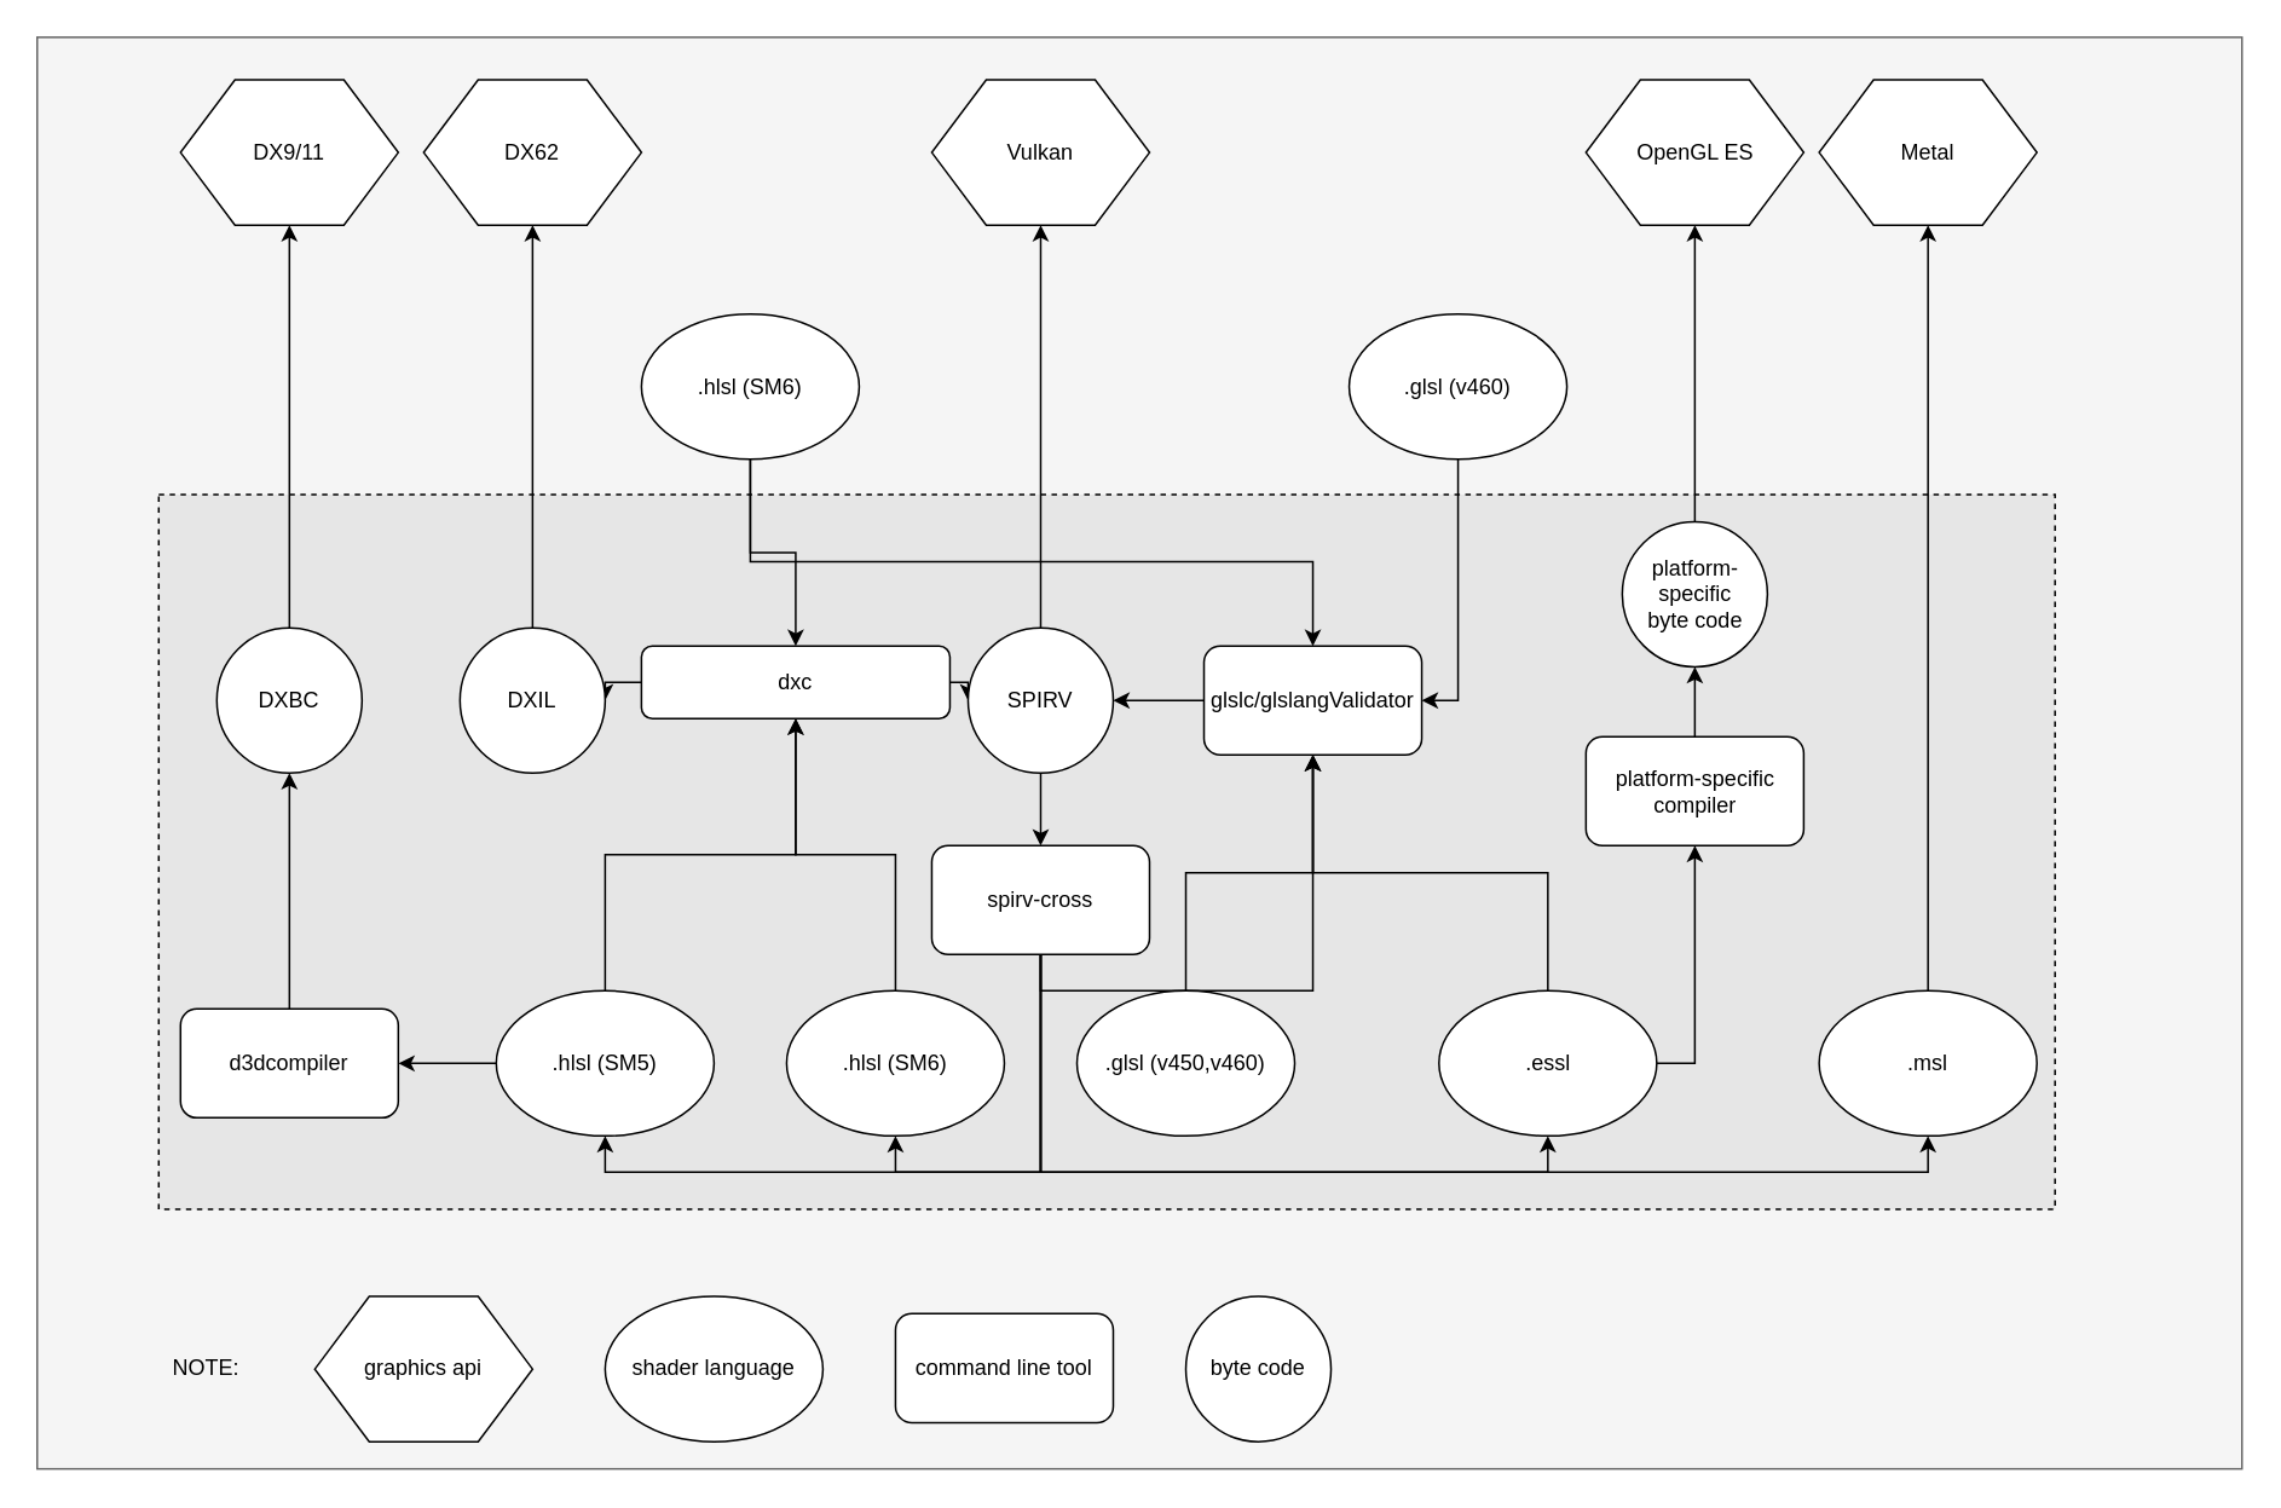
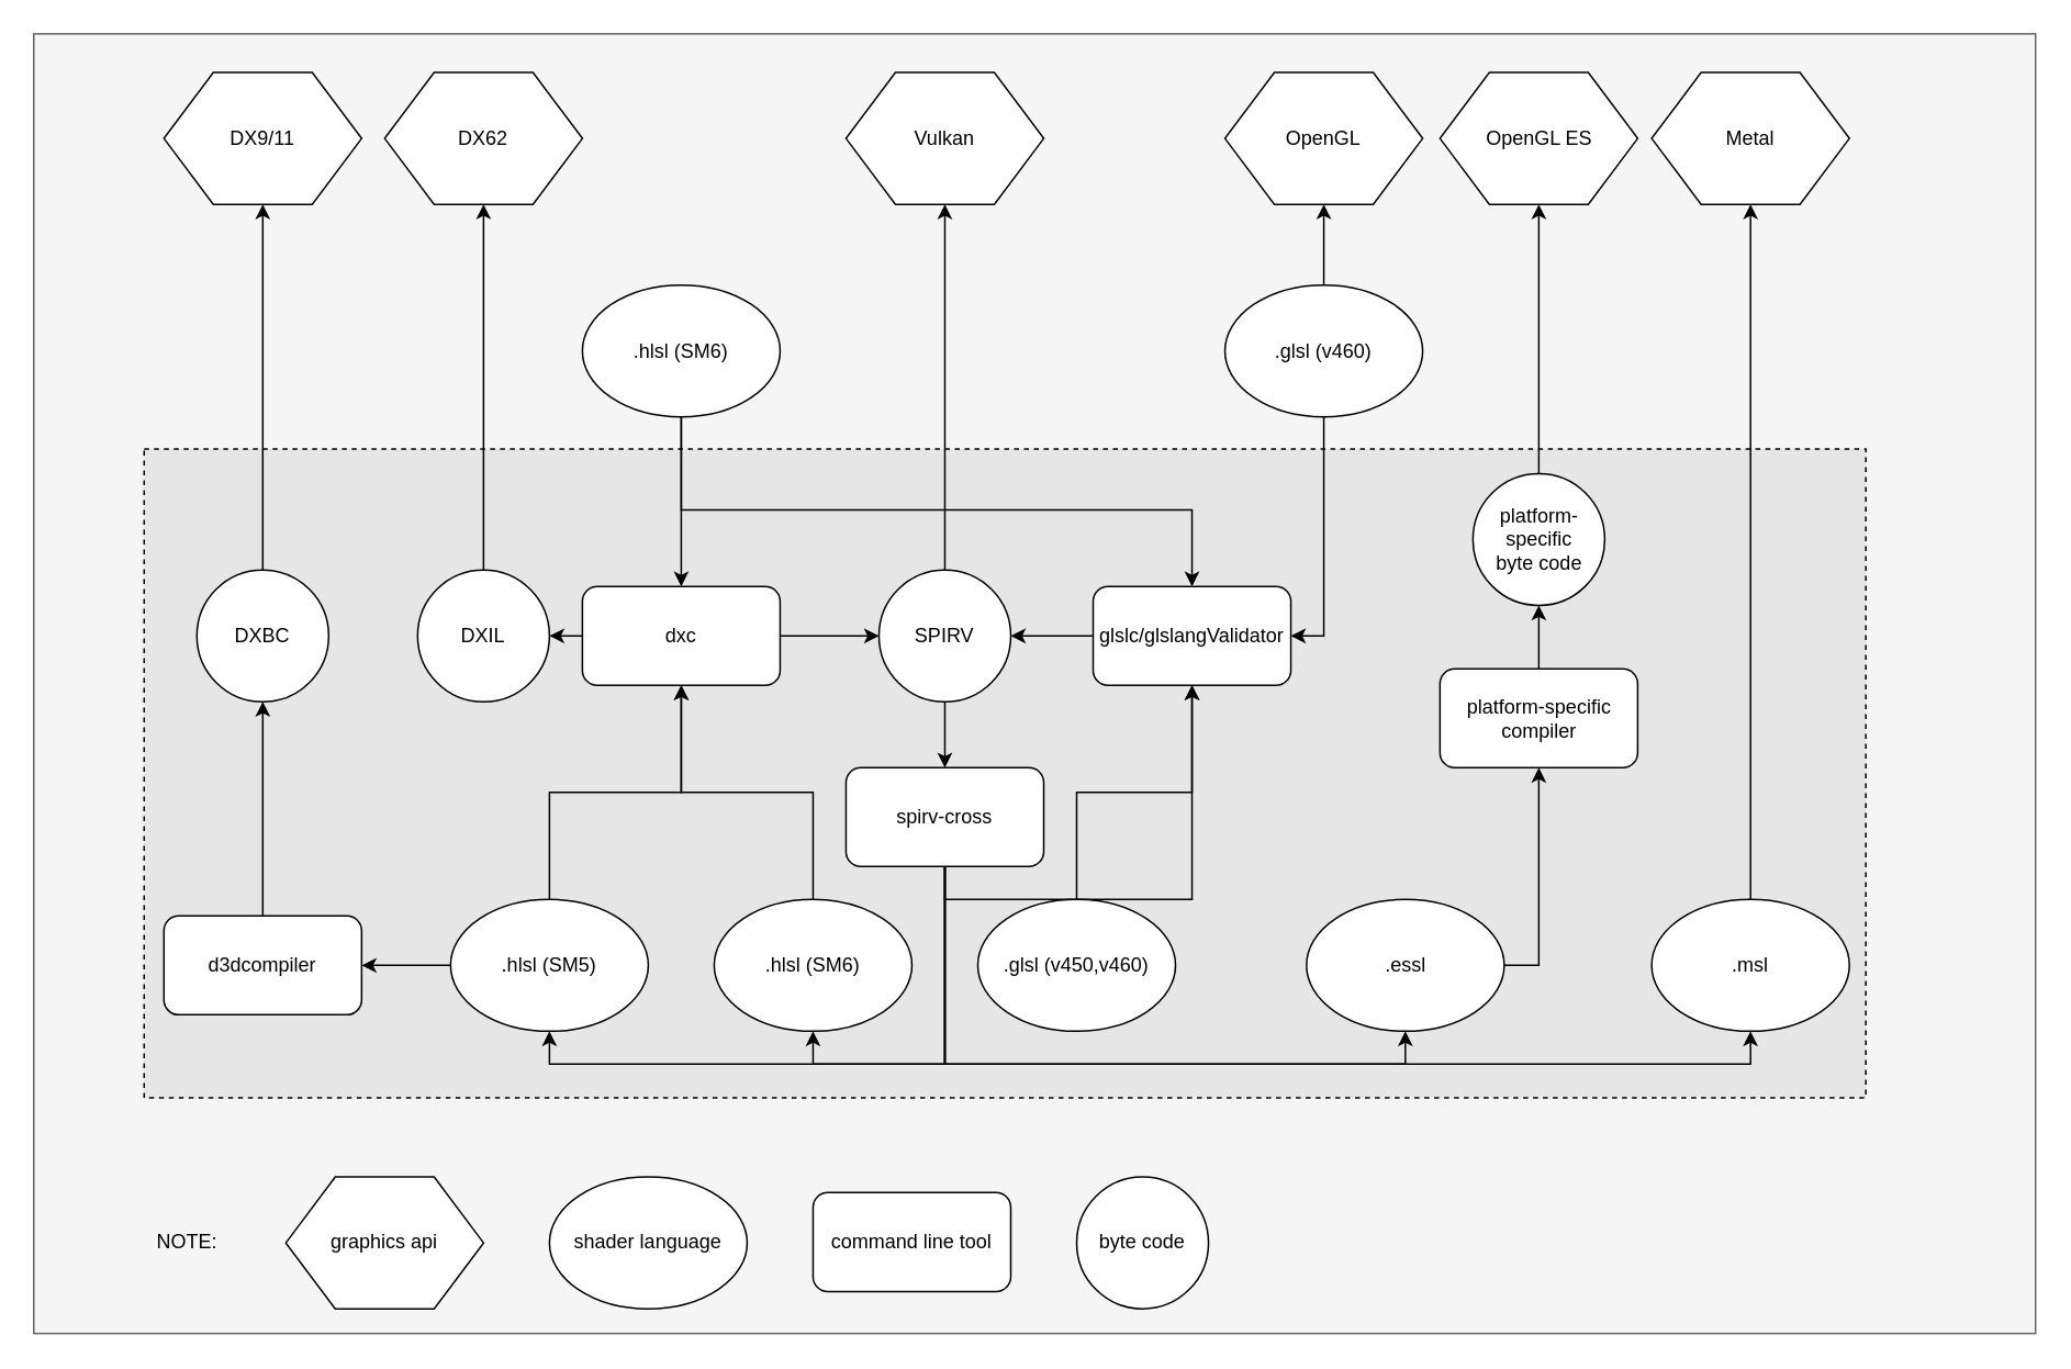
+ <mxCell id="42" value="OpenGL" style="shape=hexagon;perimeter=hexagonPerimeter2;whiteSpace=wrap;html=1;" parent="1" vertex="1"><mxGeometry x="743" y="43.5" width="120" height="80" as="geometry" /></mxCell>
+ <mxCell id="10" style="edgeStyle=orthogonalEdgeStyle;rounded=0;orthogonalLoop=1;jettySize=auto;html=1;exitX=0.5;exitY=0;exitDx=0;exitDy=0;entryX=0.5;entryY=1;entryDx=0;entryDy=0;" parent="1" source="12" target="42" edge="1"><mxGeometry relative="1" as="geometry" /></mxCell>
- <mxCell id="15" value="dxc" style="rounded=1;whiteSpace=wrap;html=1;" parent="1" vertex="1"><mxGeometry x="353" y="355.5" width="170" height="40" as="geometry" /></mxCell>
+ <mxCell id="15" value="dxc" style="rounded=1;whiteSpace=wrap;html=1;" parent="1" vertex="1"><mxGeometry x="353" y="355.5" width="120" height="60" as="geometry" /></mxCell>
- <mxCell id="35" style="edgeStyle=orthogonalEdgeStyle;rounded=0;orthogonalLoop=1;jettySize=auto;html=1;exitX=0.5;exitY=0;exitDx=0;exitDy=0;entryX=0.5;entryY=1;entryDx=0;entryDy=0;" parent="1" source="36" target="17" edge="1"><mxGeometry relative="1" as="geometry" /></mxCell>
